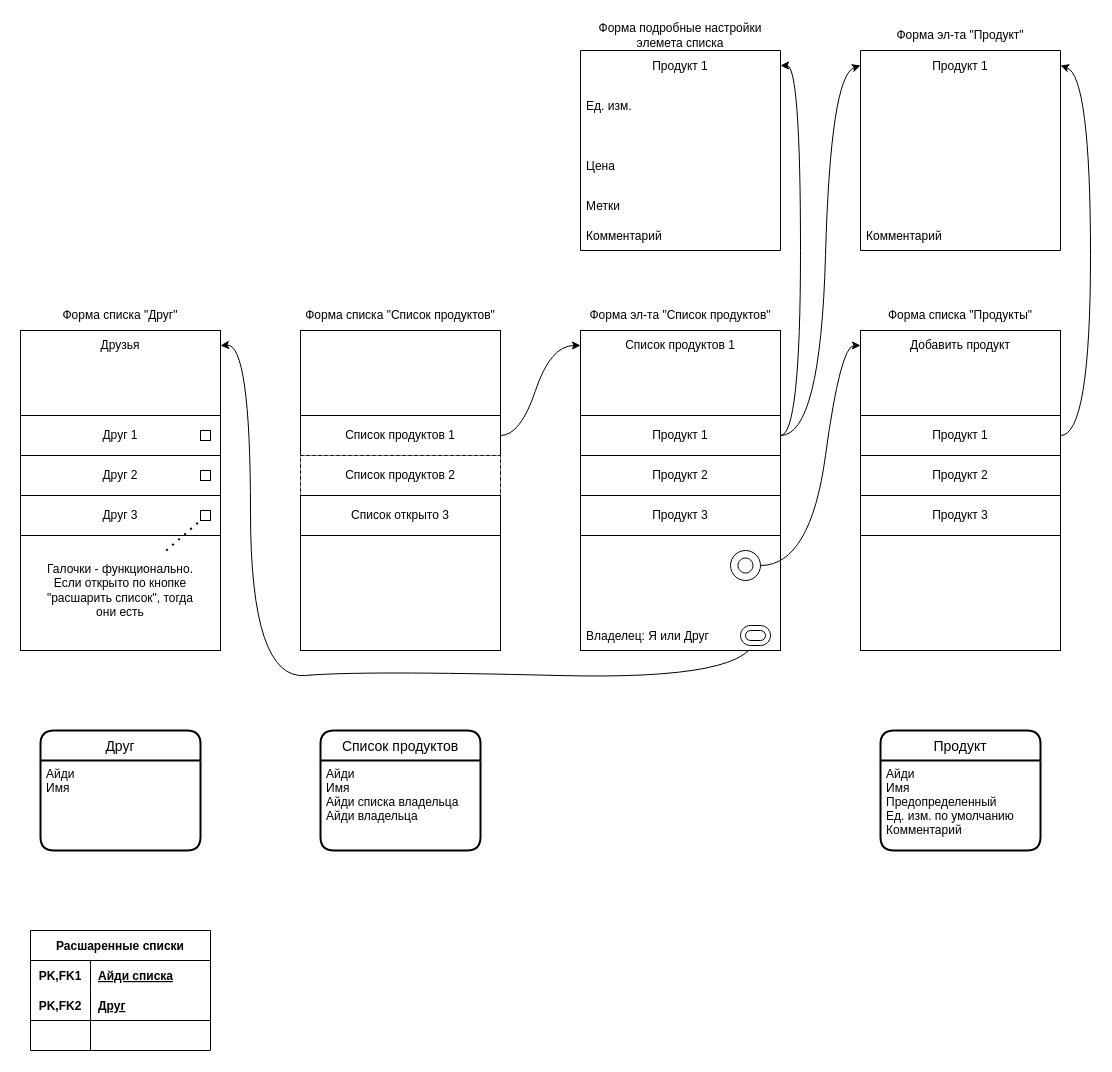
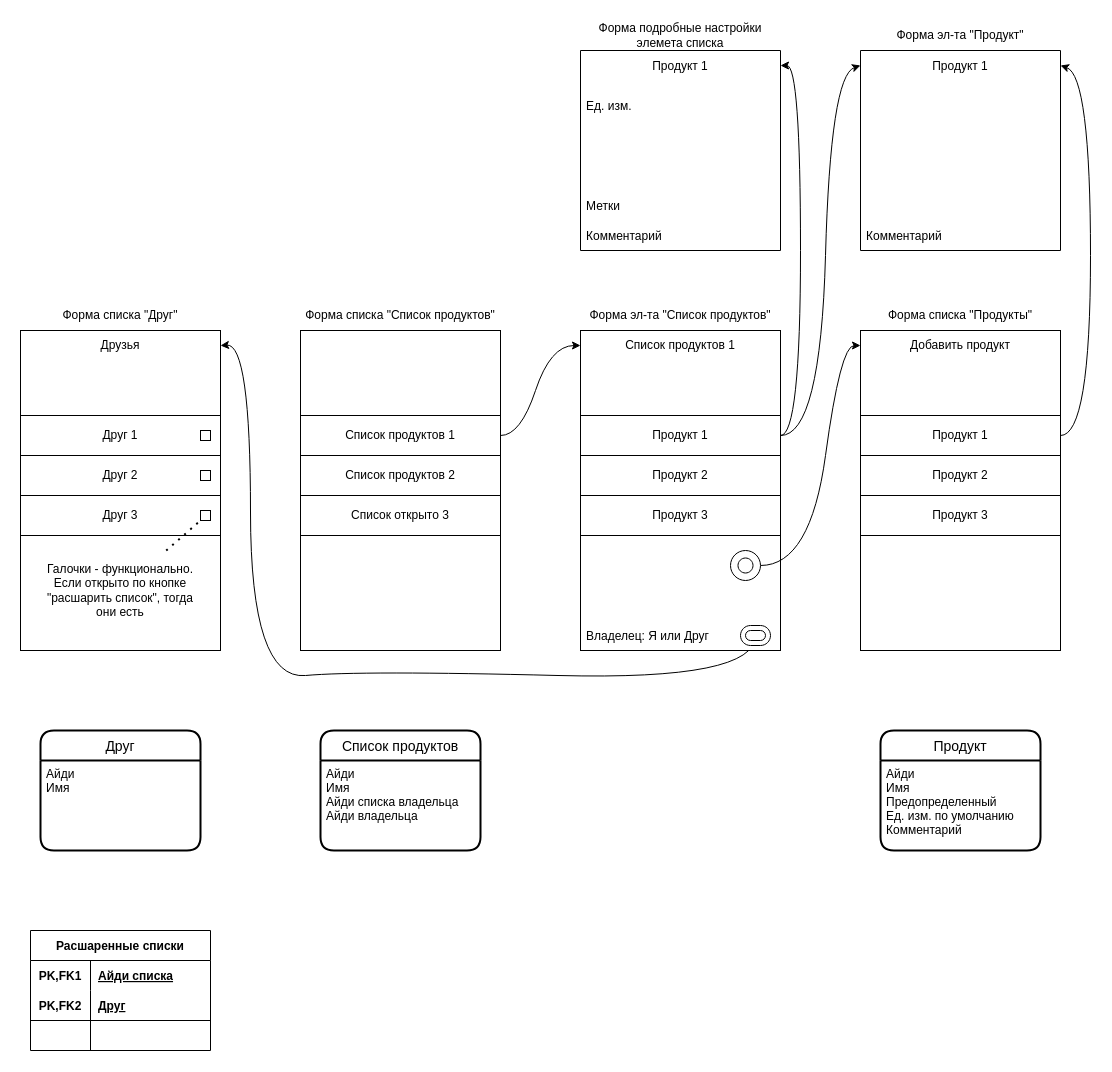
- <mxCell id="53" value="Цена" style="text;strokeColor=none;fillColor=none;align=left;verticalAlign=middle;spacingLeft=4;spacingRight=4;overflow=hidden;points=[[0,0.5],[1,0.5]];portConstraint=eastwest;rotatable=0;" vertex="1" parent="48"><mxGeometry y="100" width="200" height="30" as="geometry" /></mxCell>
- <mxCell id="11" value="Список продуктов 2" style="whiteSpace=wrap;html=1;align=center;dashed=1;" vertex="1" parent="1"><mxGeometry x="300" y="455" width="200" height="40" as="geometry" /></mxCell>
+ <mxCell id="11" value="Список продуктов 2" style="whiteSpace=wrap;html=1;align=center;" vertex="1" parent="1"><mxGeometry x="300" y="455" width="200" height="40" as="geometry" /></mxCell>
